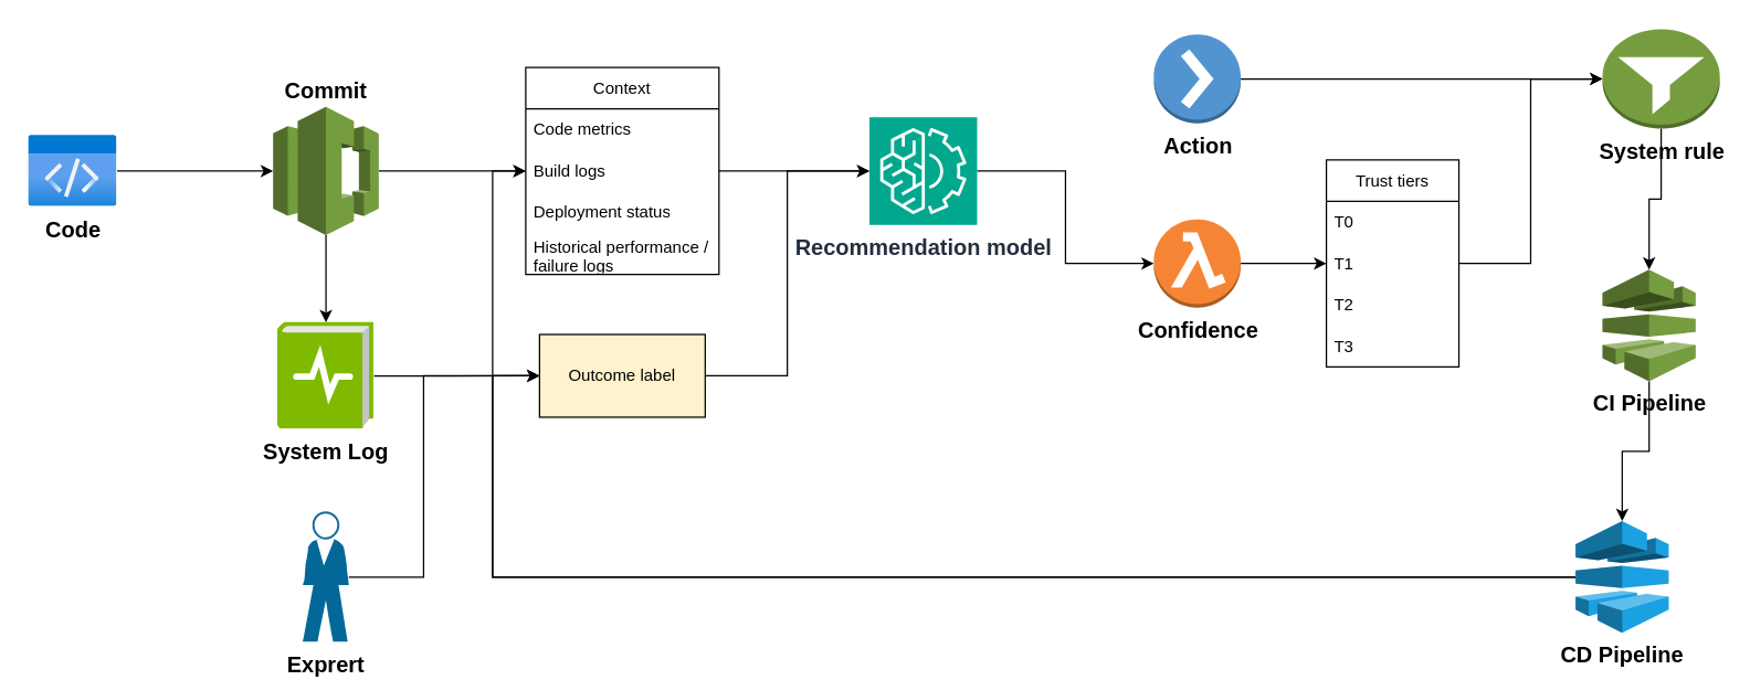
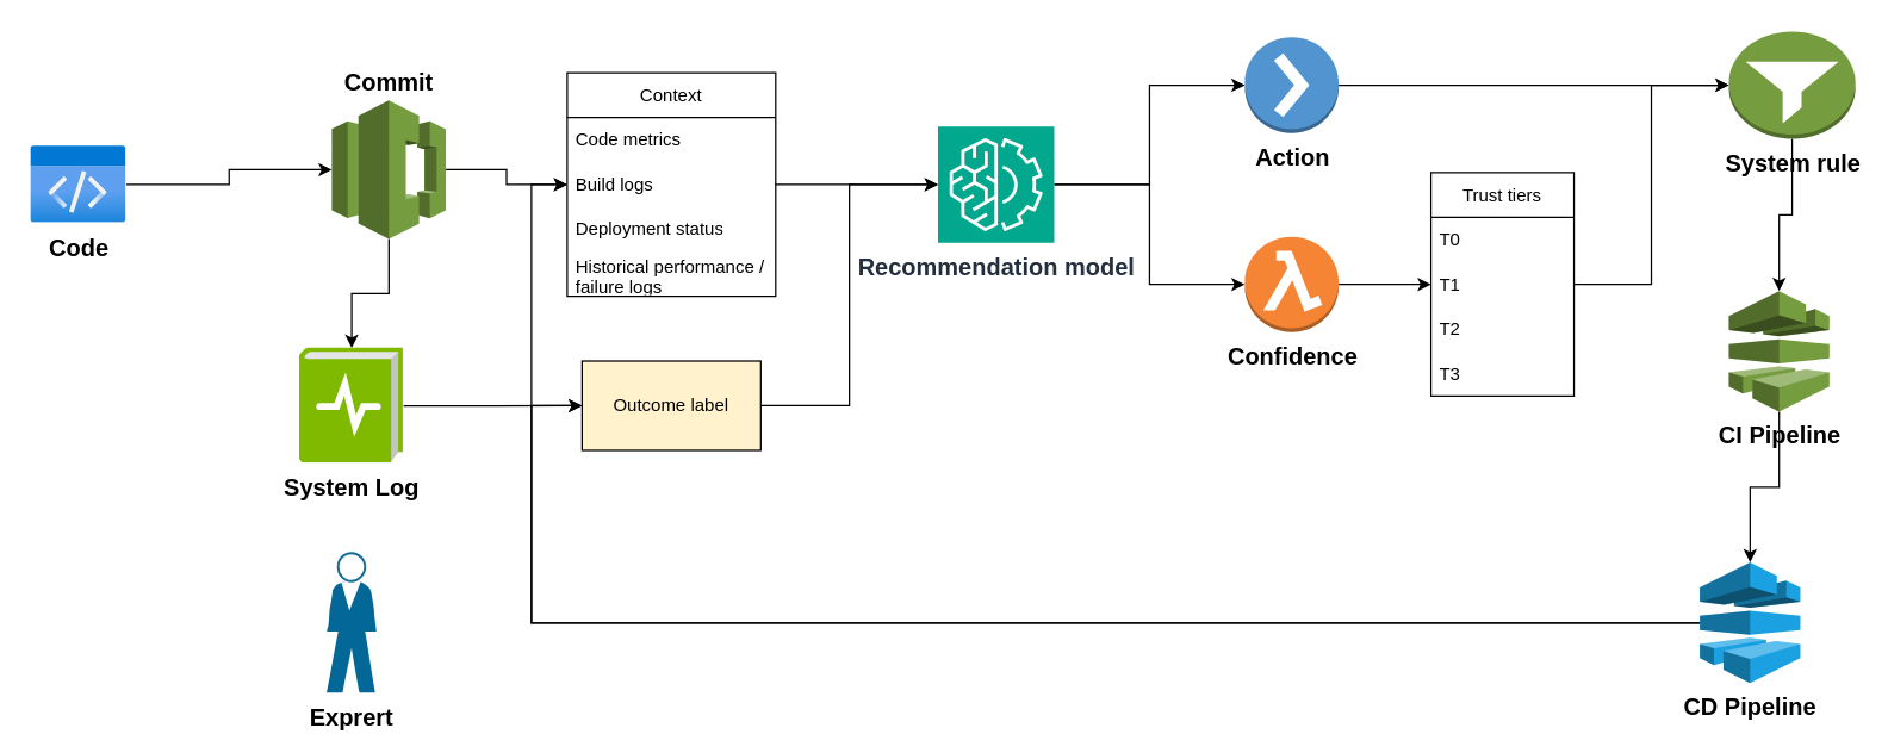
+ <mxCell id="12" style="edgeStyle=orthogonalEdgeStyle;rounded=0;orthogonalLoop=1;jettySize=auto;html=1;" edge="1" parent="1" source="14" target="16"><mxGeometry relative="1" as="geometry" /></mxCell>
- <mxCell id="4" value="Commit" style="outlineConnect=0;dashed=0;verticalLabelPosition=top;verticalAlign=bottom;align=center;html=1;shape=mxgraph.aws3.codecommit;fillColor=#759C3E;gradientColor=none;fontSize=16;fontStyle=1;labelPosition=center;" vertex="1" parent="1"><mxGeometry x="197" y="77" width="76.5" height="93" as="geometry" /></mxCell>
+ <mxCell id="4" value="Commit" style="outlineConnect=0;dashed=0;verticalLabelPosition=top;verticalAlign=bottom;align=center;html=1;shape=mxgraph.aws3.codecommit;fillColor=#759C3E;gradientColor=none;fontSize=16;fontStyle=1;labelPosition=center;" vertex="1" parent="1"><mxGeometry x="222" y="67" width="76.5" height="93" as="geometry" /></mxCell>
- <mxCell id="26" style="edgeStyle=orthogonalEdgeStyle;rounded=0;orthogonalLoop=1;jettySize=auto;html=1;entryX=0;entryY=0.5;entryDx=0;entryDy=0;" edge="1" parent="1" source="27" target="28"><mxGeometry relative="1" as="geometry"><mxPoint x="380" y="272" as="targetPoint" /><Array as="points"><mxPoint x="306" y="418" /><mxPoint x="306" y="272" /></Array></mxGeometry></mxCell>
